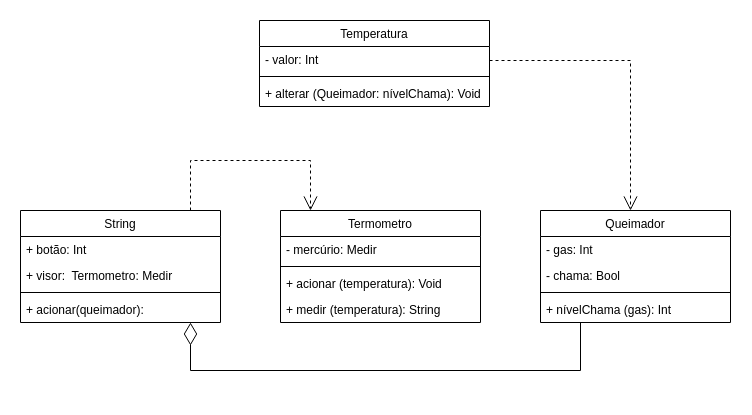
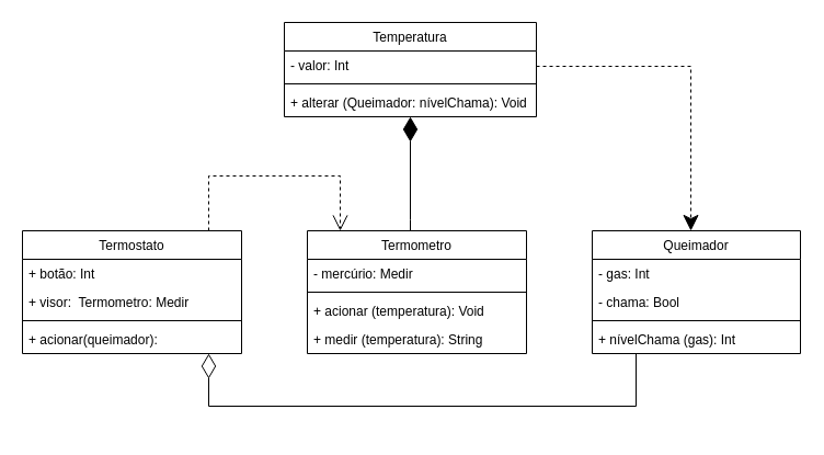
+ <mxCell id="22" value="" style="endArrow=diamondThin;endFill=1;endSize=20;html=1;edgeStyle=orthogonalEdgeStyle;rounded=0;" edge="1" parent="1" source="12" target="17"><mxGeometry width="160" relative="1" as="geometry"><mxPoint x="200" y="220" as="sourcePoint" /><mxPoint x="320" y="220" as="targetPoint" /><Array as="points"><mxPoint x="374" y="200" /><mxPoint x="374" y="200" /></Array></mxGeometry></mxCell>
- <mxCell id="23" value="" style="endArrow=open;endFill=1;endSize=12;html=1;edgeStyle=orthogonalEdgeStyle;rounded=0;dashed=1;" edge="1" parent="1" source="17" target="2"><mxGeometry width="160" relative="1" as="geometry"><mxPoint x="570" y="110" as="sourcePoint" /><mxPoint x="690" y="110" as="targetPoint" /><Array as="points"><mxPoint x="630" y="60" /></Array></mxGeometry></mxCell>
+ <mxCell id="23" value="" style="endArrow=classic;endFill=1;endSize=12;html=1;edgeStyle=orthogonalEdgeStyle;rounded=0;dashed=1;" edge="1" parent="1" source="17" target="2"><mxGeometry width="160" relative="1" as="geometry"><mxPoint x="570" y="110" as="sourcePoint" /><mxPoint x="690" y="110" as="targetPoint" /><Array as="points"><mxPoint x="630" y="60" /></Array></mxGeometry></mxCell>
- <mxCell id="7" value="String" style="swimlane;fontStyle=0;align=center;verticalAlign=top;childLayout=stackLayout;horizontal=1;startSize=26;horizontalStack=0;resizeParent=1;resizeParentMax=0;resizeLast=0;collapsible=1;marginBottom=0;" vertex="1" parent="1"><mxGeometry x="20" y="210" width="200" height="112" as="geometry" /></mxCell>
+ <mxCell id="7" value="Termostato" style="swimlane;fontStyle=0;align=center;verticalAlign=top;childLayout=stackLayout;horizontal=1;startSize=26;horizontalStack=0;resizeParent=1;resizeParentMax=0;resizeLast=0;collapsible=1;marginBottom=0;" vertex="1" parent="1"><mxGeometry x="20" y="210" width="200" height="112" as="geometry" /></mxCell>
